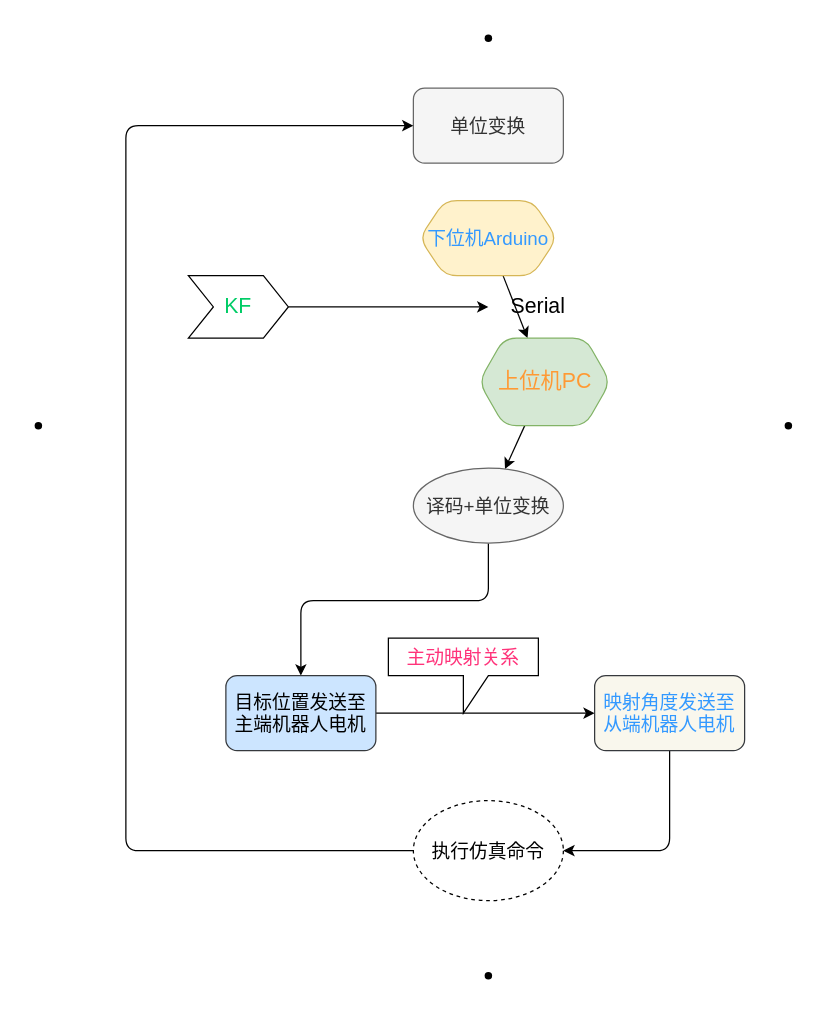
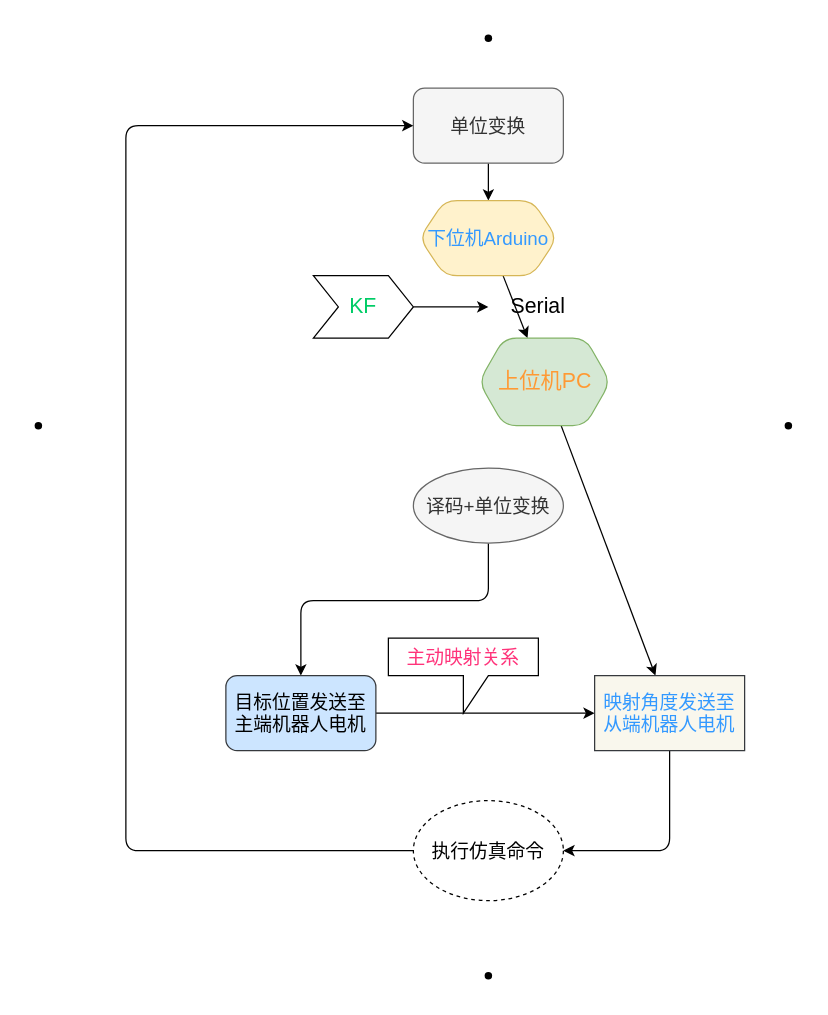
+ <mxCell id="2" value="" style="edgeStyle=none;html=1;fontSize=15;" parent="1" source="3" target="5" edge="1"><mxGeometry relative="1" as="geometry" /></mxCell>
- <mxCell id="9" value="&lt;font color=&quot;#00cc66&quot;&gt;KF&lt;/font&gt;" style="shape=step;perimeter=stepPerimeter;whiteSpace=wrap;html=1;fixedSize=1;fontSize=17;fontColor=#FF9933;" parent="1" vertex="1"><mxGeometry x="150" y="220" width="80" height="50" as="geometry" /></mxCell>
+ <mxCell id="9" value="&lt;font color=&quot;#00cc66&quot;&gt;KF&lt;/font&gt;" style="shape=step;perimeter=stepPerimeter;whiteSpace=wrap;html=1;fixedSize=1;fontSize=17;fontColor=#FF9933;" parent="1" vertex="1"><mxGeometry x="250" y="220" width="80" height="50" as="geometry" /></mxCell>
- <mxCell id="6" value="" style="edgeStyle=none;html=1;fontSize=17;fontColor=#000000;" parent="1" source="7" target="12" edge="1"><mxGeometry relative="1" as="geometry" /></mxCell>
+ <mxCell id="6" value="" style="edgeStyle=none;html=1;fontSize=17;fontColor=#000000;" parent="1" source="7" target="16" edge="1"><mxGeometry relative="1" as="geometry" /></mxCell>
- <mxCell id="16" value="&lt;font color=&quot;#3399ff&quot; style=&quot;font-size: 15px;&quot;&gt;映射角度发送至从端机器人电机&lt;/font&gt;" style="whiteSpace=wrap;html=1;fillColor=#f9f7ed;strokeColor=#36393d;rounded=1;" parent="1" vertex="1"><mxGeometry x="475" y="540" width="120" height="60" as="geometry" /></mxCell>
+ <mxCell id="16" value="&lt;font color=&quot;#3399ff&quot; style=&quot;font-size: 15px;&quot;&gt;映射角度发送至从端机器人电机&lt;/font&gt;" style="whiteSpace=wrap;html=1;fillColor=#f9f7ed;strokeColor=#36393d;rounded=0;" parent="1" vertex="1"><mxGeometry x="475" y="540" width="120" height="60" as="geometry" /></mxCell>
